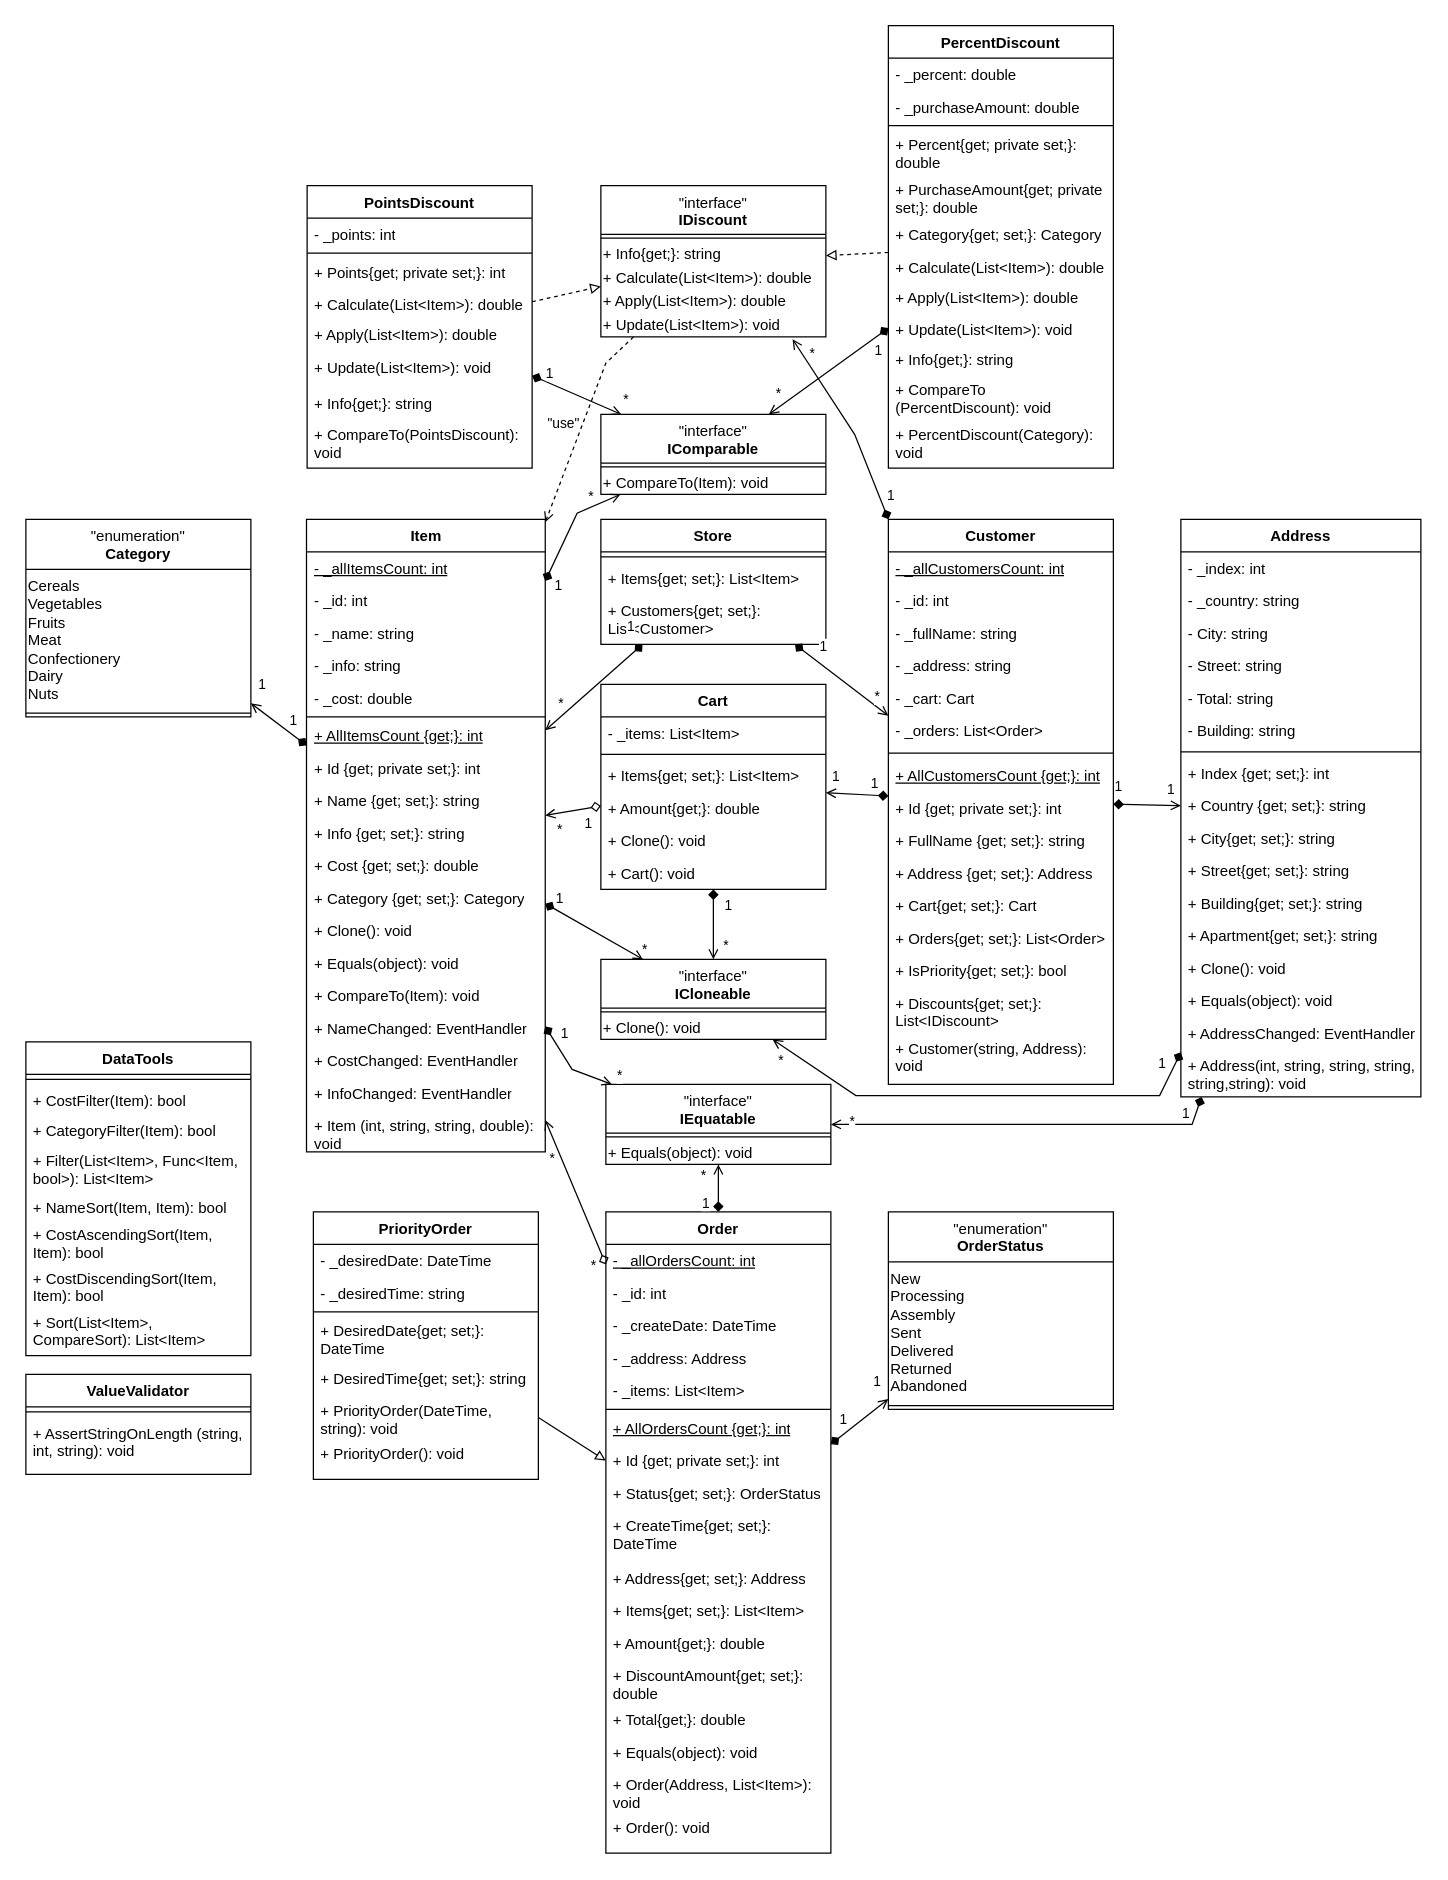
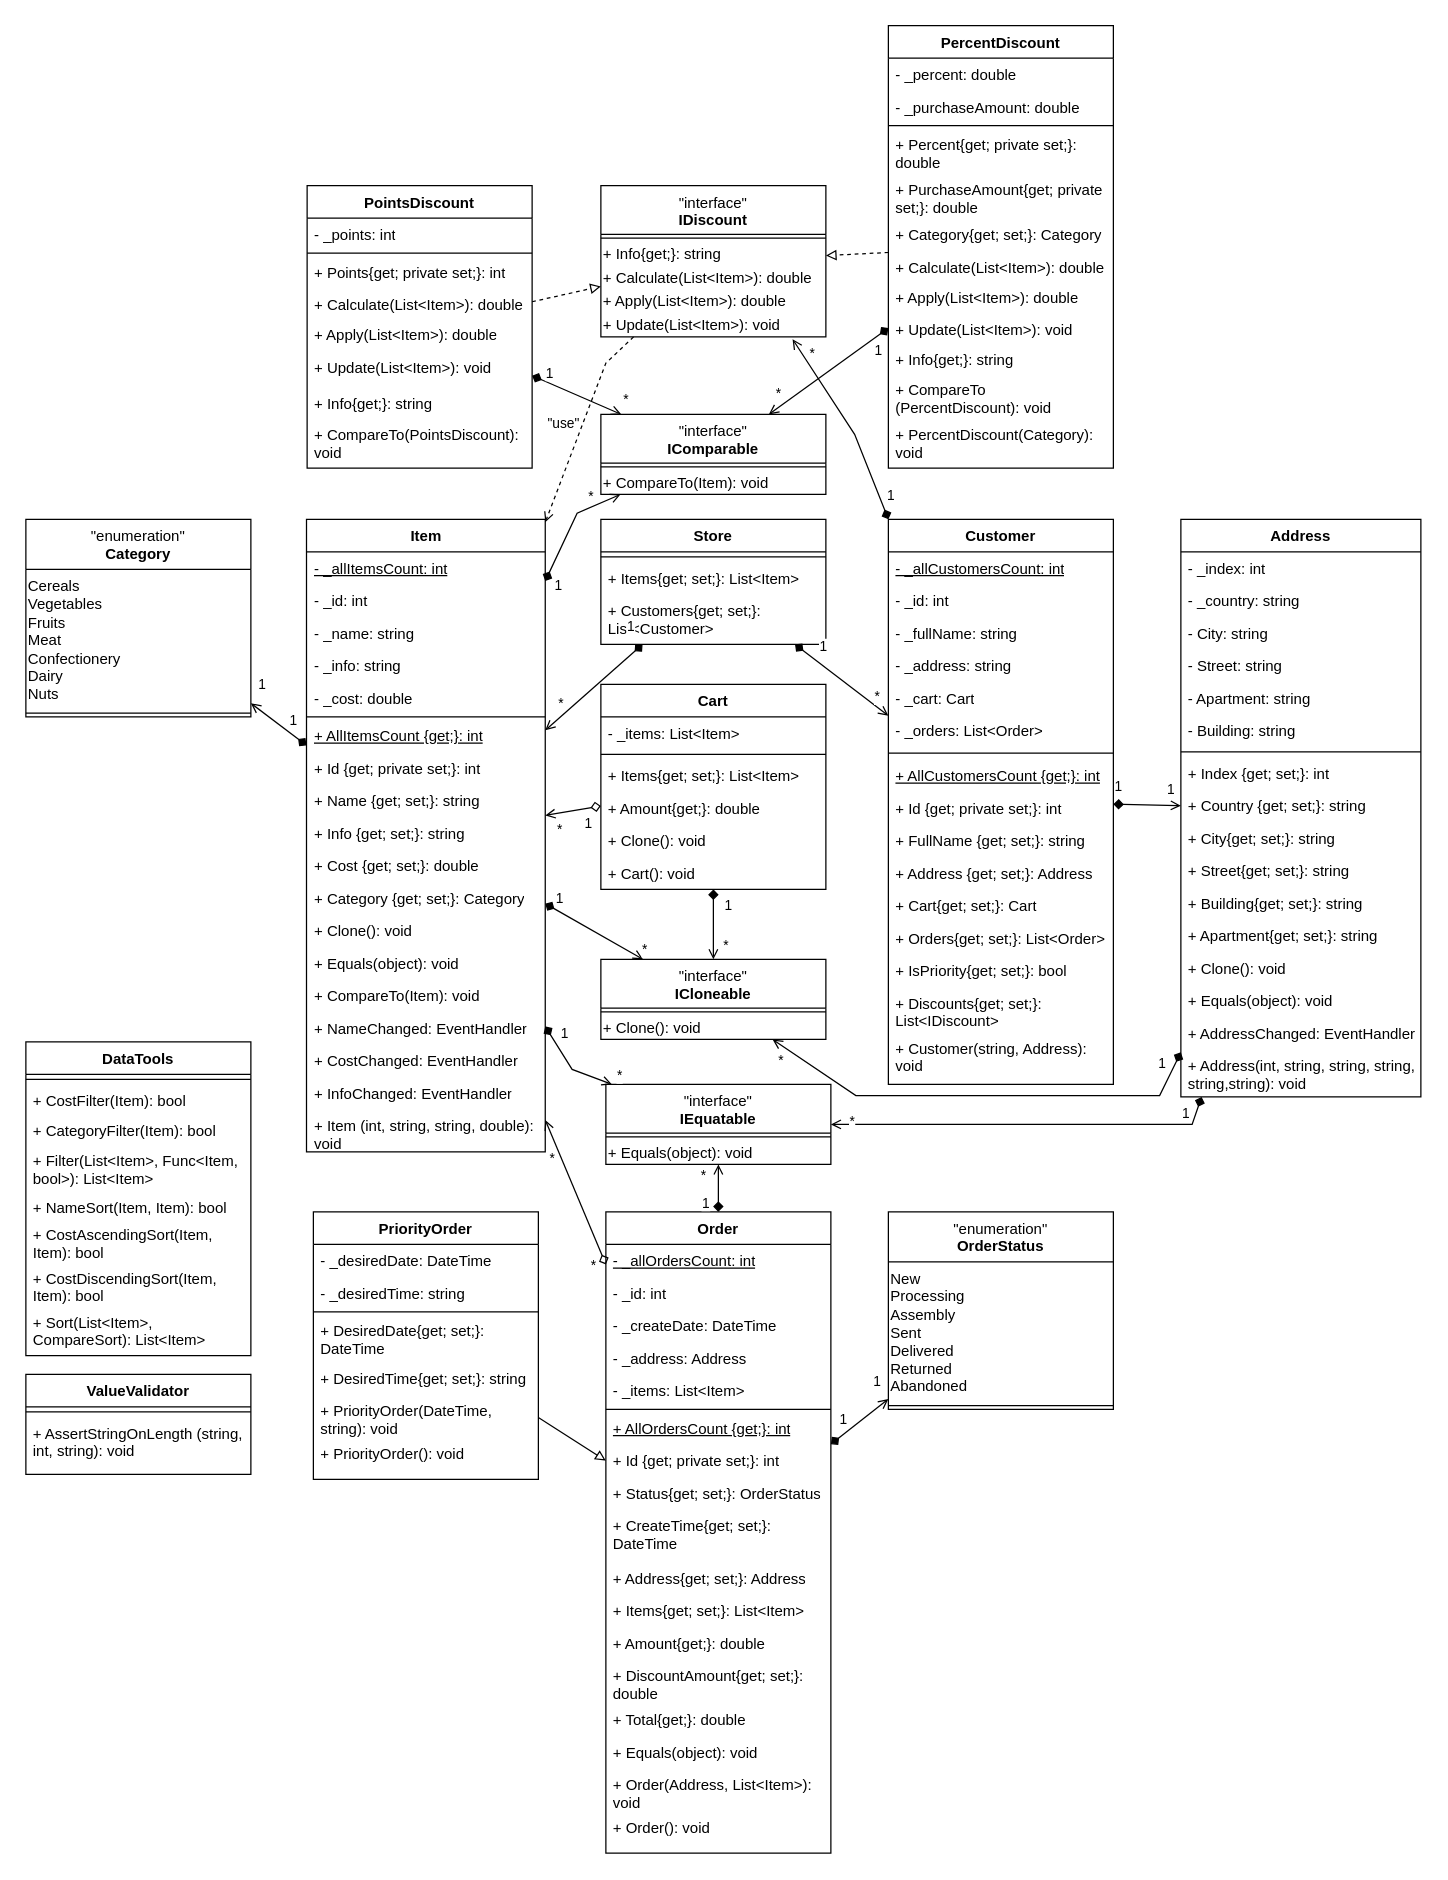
- <mxCell id="33" value="- Total: string" style="text;strokeColor=none;fillColor=none;align=left;verticalAlign=top;spacingLeft=4;spacingRight=4;overflow=hidden;rotatable=0;points=[[0,0.5],[1,0.5]];portConstraint=eastwest;whiteSpace=wrap;html=1;" parent="28" vertex="1"><mxGeometry y="130" width="192" height="26" as="geometry" /></mxCell>
+ <mxCell id="33" value="- Apartment: string" style="text;strokeColor=none;fillColor=none;align=left;verticalAlign=top;spacingLeft=4;spacingRight=4;overflow=hidden;rotatable=0;points=[[0,0.5],[1,0.5]];portConstraint=eastwest;whiteSpace=wrap;html=1;" parent="28" vertex="1"><mxGeometry y="130" width="192" height="26" as="geometry" /></mxCell>
- <mxCell id="72" value="" style="endArrow=open;html=1;rounded=0;startArrow=diamond;startFill=1;endFill=0;" parent="1" source="159" target="65" edge="1"><mxGeometry width="50" height="50" relative="1" as="geometry"><mxPoint x="680" y="565" as="sourcePoint" /><mxPoint x="680" y="625" as="targetPoint" /></mxGeometry></mxCell>
- <mxCell id="73" value="1" style="edgeLabel;html=1;align=center;verticalAlign=middle;resizable=0;points=[];" parent="72" vertex="1" connectable="0"><mxGeometry x="-0.881" y="2" relative="1" as="geometry"><mxPoint x="-8" y="-13" as="offset" /></mxGeometry></mxCell>
- <mxCell id="74" value="1" style="edgeLabel;html=1;align=center;verticalAlign=middle;resizable=0;points=[];" parent="72" vertex="1" connectable="0"><mxGeometry x="0.871" y="3" relative="1" as="geometry"><mxPoint x="5" y="-16" as="offset" /></mxGeometry></mxCell>
